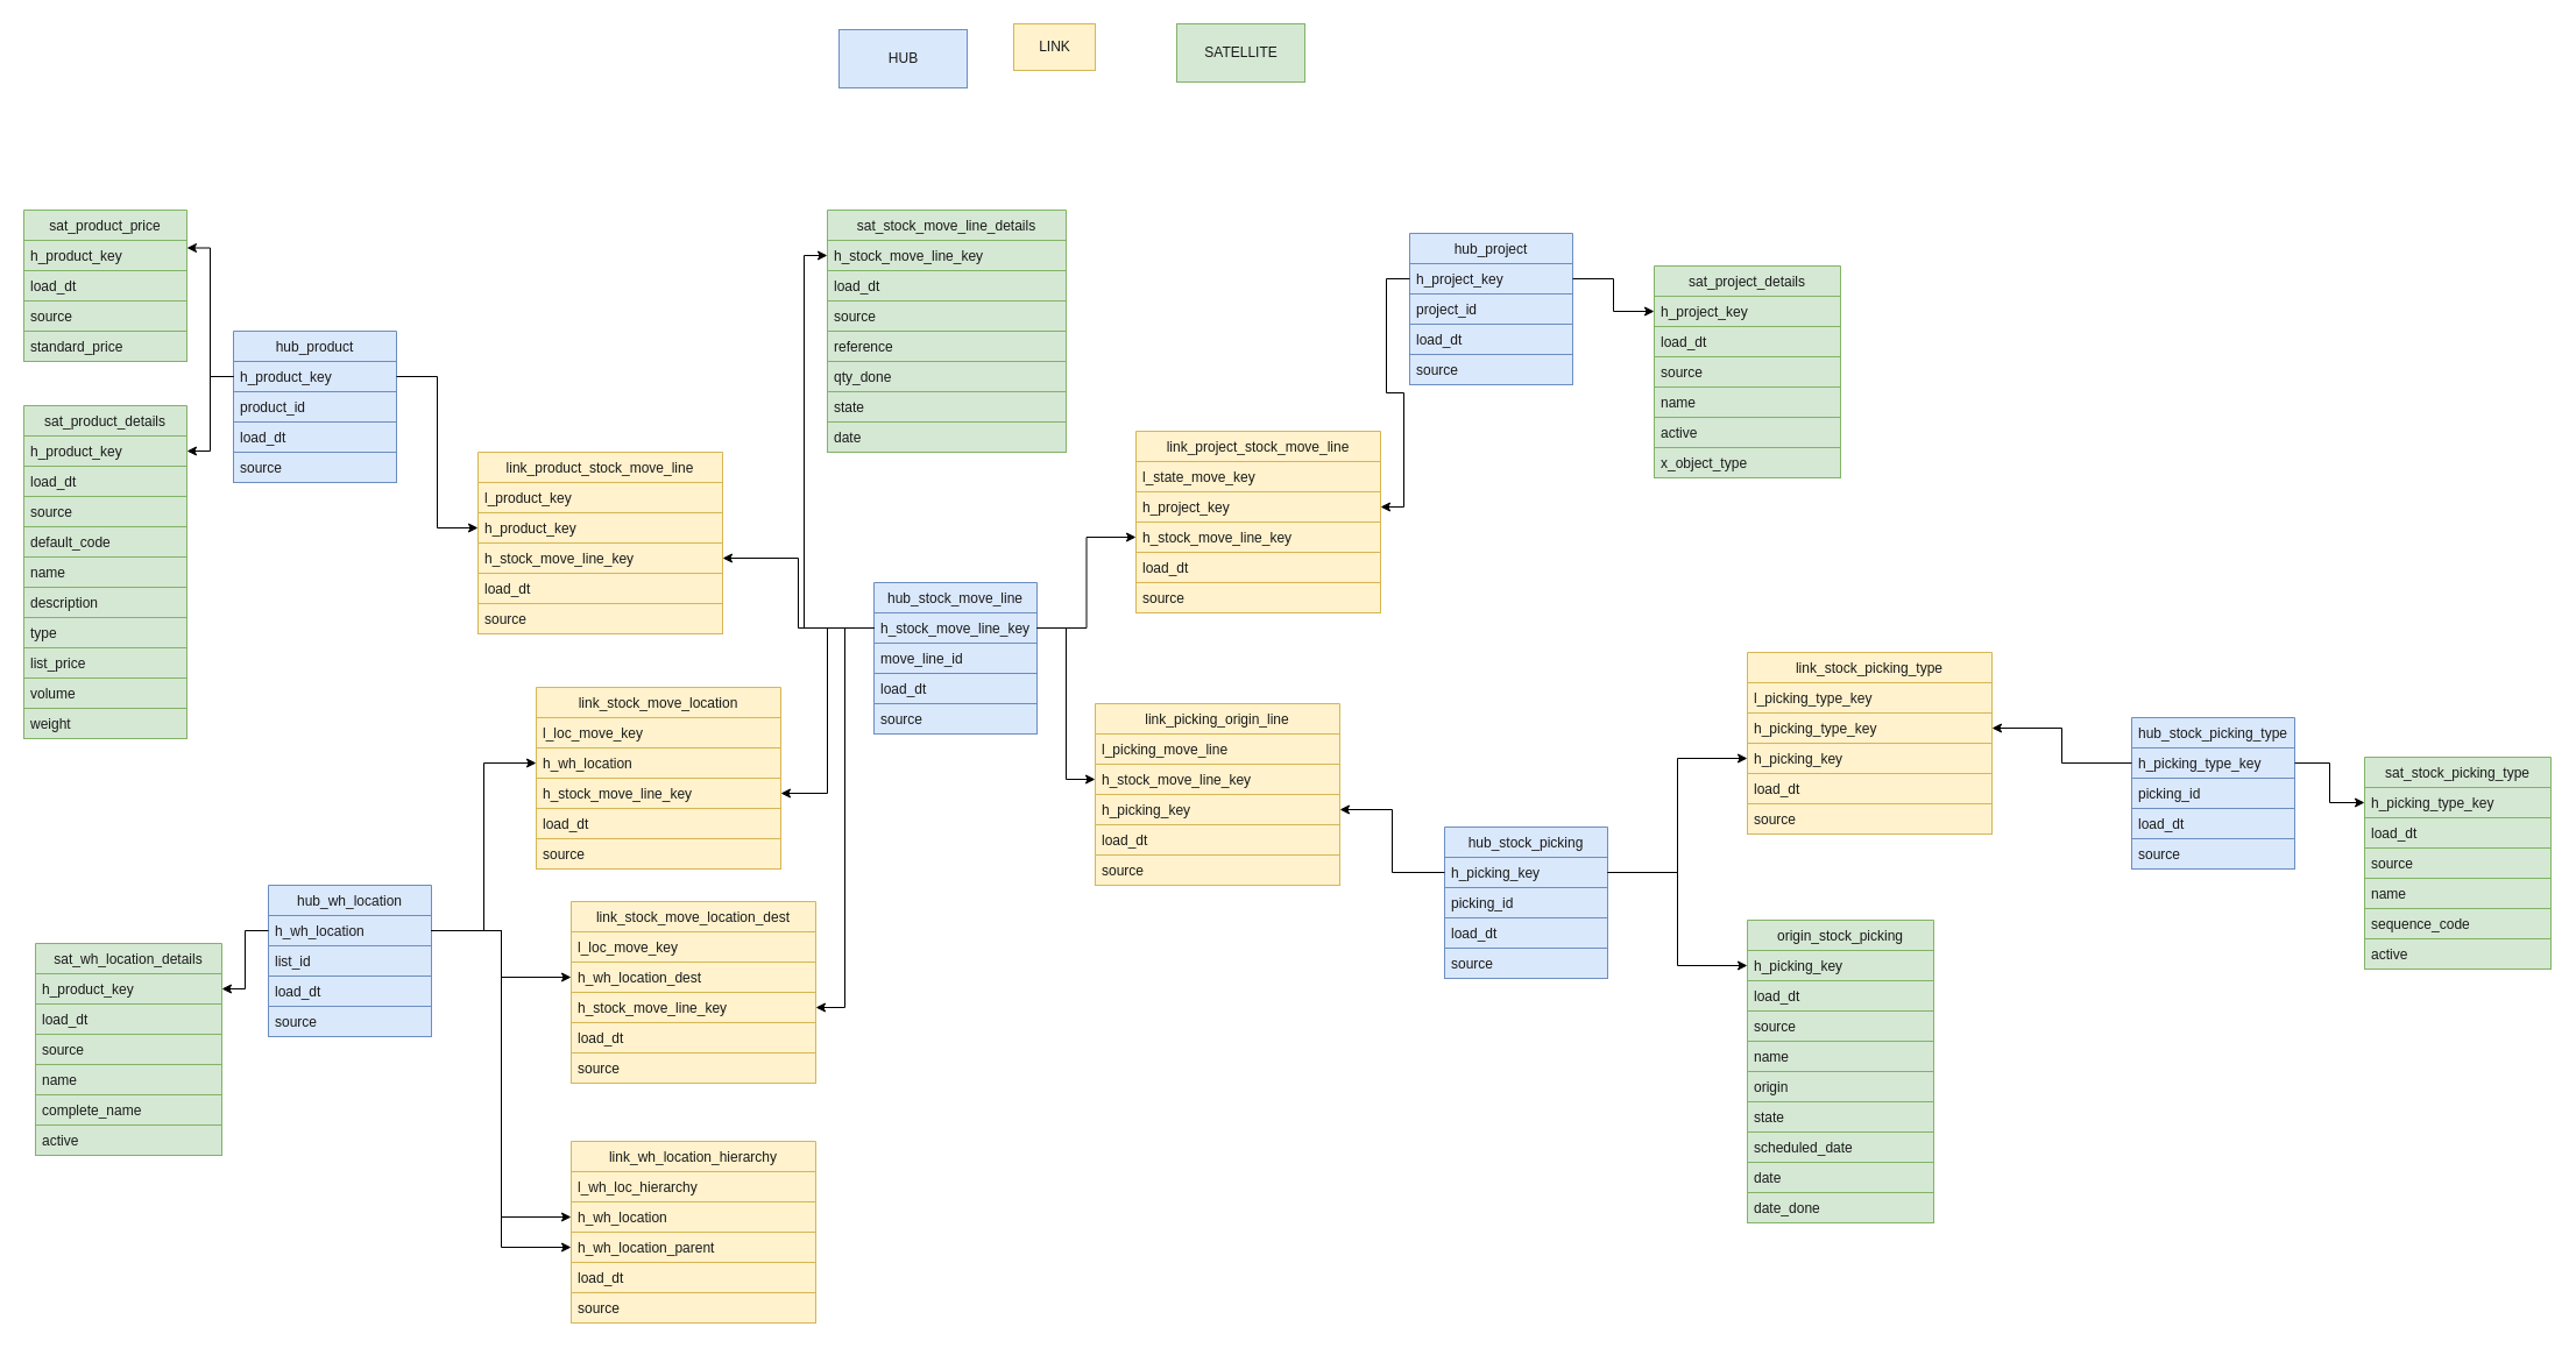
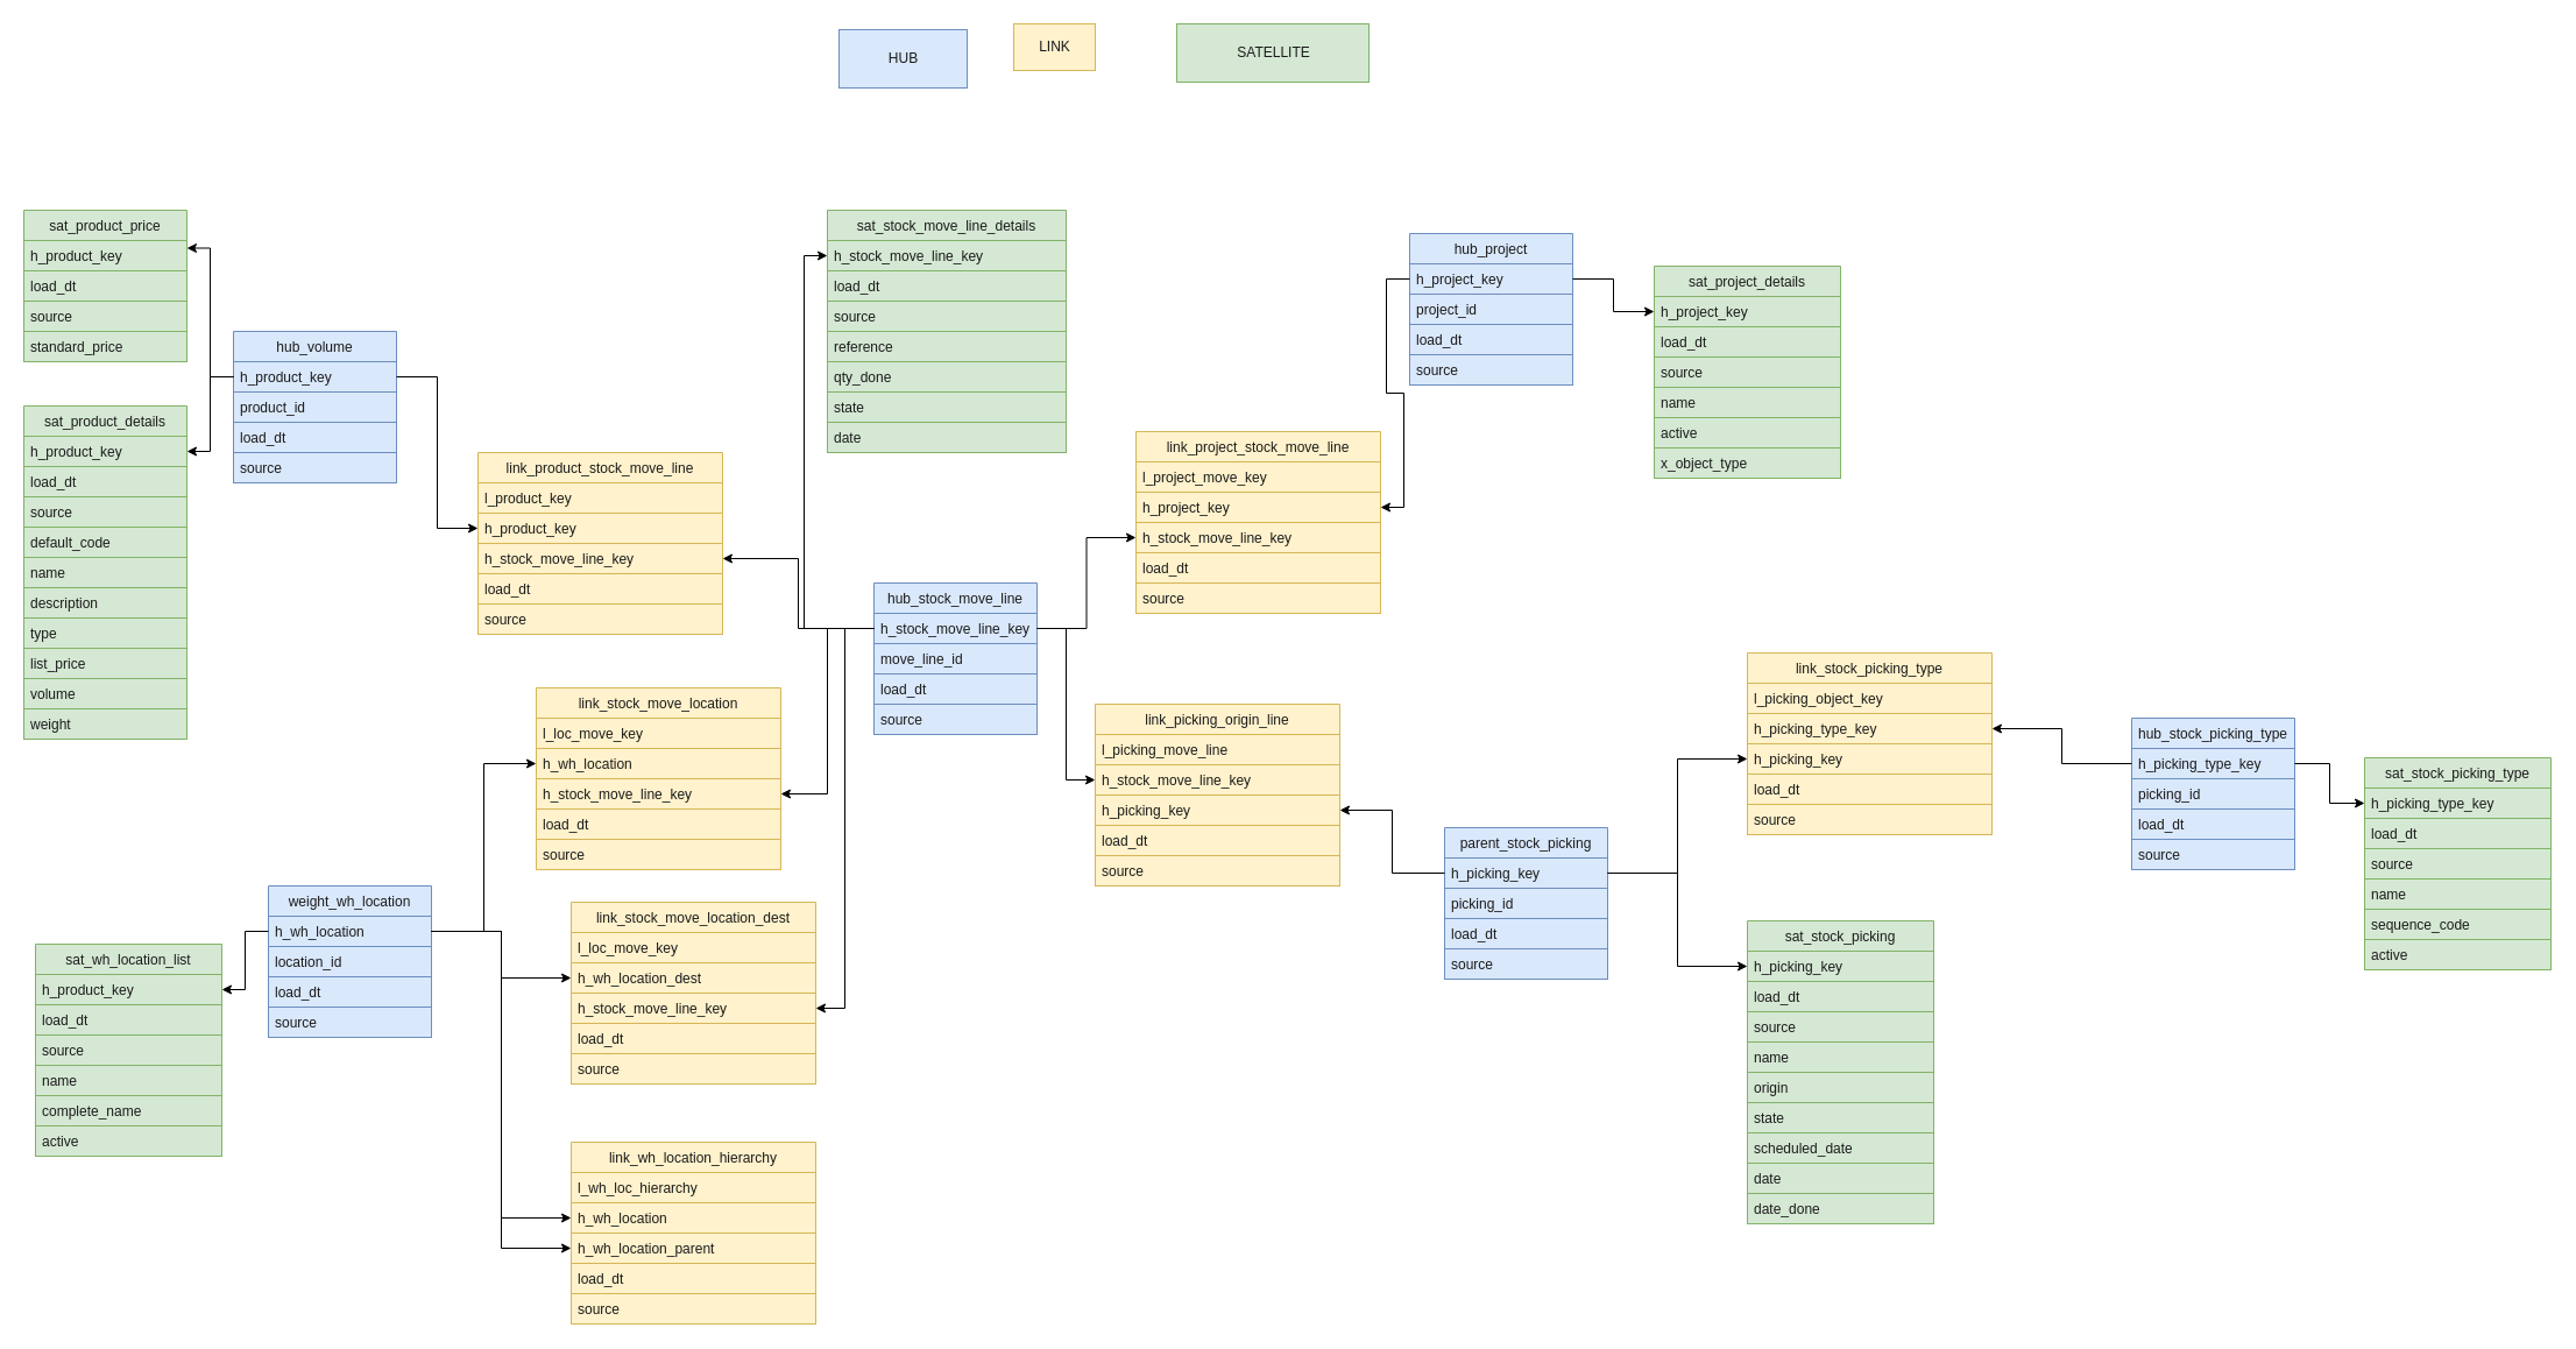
- <mxCell id="19" value="SATELLITE" style="html=1;fillColor=#d5e8d4;strokeColor=#82b366;fontColor=#1A1A1A;" parent="1" vertex="1"><mxGeometry x="1010" y="20" width="110" height="50" as="geometry" /></mxCell>
+ <mxCell id="19" value="SATELLITE" style="html=1;fillColor=#d5e8d4;strokeColor=#82b366;fontColor=#1A1A1A;" parent="1" vertex="1"><mxGeometry x="1010" y="20" width="165" height="50" as="geometry" /></mxCell>
- <mxCell id="2" value="hub_product" style="swimlane;fontStyle=0;childLayout=stackLayout;horizontal=1;startSize=26;fillColor=#dae8fc;horizontalStack=0;resizeParent=1;resizeParentMax=0;resizeLast=0;collapsible=1;marginBottom=0;strokeColor=#6c8ebf;fontColor=#1A1A1A;" parent="1" vertex="1"><mxGeometry x="200" y="284" width="140" height="130" as="geometry" /></mxCell>
+ <mxCell id="2" value="hub_volume" style="swimlane;fontStyle=0;childLayout=stackLayout;horizontal=1;startSize=26;fillColor=#dae8fc;horizontalStack=0;resizeParent=1;resizeParentMax=0;resizeLast=0;collapsible=1;marginBottom=0;strokeColor=#6c8ebf;fontColor=#1A1A1A;" parent="1" vertex="1"><mxGeometry x="200" y="284" width="140" height="130" as="geometry" /></mxCell>
- <mxCell id="76" value="l_state_move_key" style="text;strokeColor=#d6b656;fillColor=#fff2cc;align=left;verticalAlign=top;spacingLeft=4;spacingRight=4;overflow=hidden;rotatable=0;points=[[0,0.5],[1,0.5]];portConstraint=eastwest;fontColor=#1A1A1A;" parent="75" vertex="1"><mxGeometry y="26" width="210" height="26" as="geometry" /></mxCell>
+ <mxCell id="76" value="l_project_move_key" style="text;strokeColor=#d6b656;fillColor=#fff2cc;align=left;verticalAlign=top;spacingLeft=4;spacingRight=4;overflow=hidden;rotatable=0;points=[[0,0.5],[1,0.5]];portConstraint=eastwest;fontColor=#1A1A1A;" parent="75" vertex="1"><mxGeometry y="26" width="210" height="26" as="geometry" /></mxCell>
- <mxCell id="133" value="l_picking_type_key" style="text;strokeColor=#d6b656;fillColor=#fff2cc;align=left;verticalAlign=top;spacingLeft=4;spacingRight=4;overflow=hidden;rotatable=0;points=[[0,0.5],[1,0.5]];portConstraint=eastwest;fontColor=#1A1A1A;" parent="132" vertex="1"><mxGeometry y="26" width="210" height="26" as="geometry" /></mxCell>
+ <mxCell id="133" value="l_picking_object_key" style="text;strokeColor=#d6b656;fillColor=#fff2cc;align=left;verticalAlign=top;spacingLeft=4;spacingRight=4;overflow=hidden;rotatable=0;points=[[0,0.5],[1,0.5]];portConstraint=eastwest;fontColor=#1A1A1A;" parent="132" vertex="1"><mxGeometry y="26" width="210" height="26" as="geometry" /></mxCell>
- <mxCell id="91" value="hub_stock_picking" style="swimlane;fontStyle=0;childLayout=stackLayout;horizontal=1;startSize=26;fillColor=#dae8fc;horizontalStack=0;resizeParent=1;resizeParentMax=0;resizeLast=0;collapsible=1;marginBottom=0;strokeColor=#6c8ebf;fontColor=#1A1A1A;" parent="1" vertex="1"><mxGeometry x="1240" y="710" width="140" height="130" as="geometry" /></mxCell>
+ <mxCell id="91" value="parent_stock_picking" style="swimlane;fontStyle=0;childLayout=stackLayout;horizontal=1;startSize=26;fillColor=#dae8fc;horizontalStack=0;resizeParent=1;resizeParentMax=0;resizeLast=0;collapsible=1;marginBottom=0;strokeColor=#6c8ebf;fontColor=#1A1A1A;" parent="1" vertex="1"><mxGeometry x="1240" y="710" width="140" height="130" as="geometry" /></mxCell>
- <mxCell id="7" value="hub_wh_location" style="swimlane;fontStyle=0;childLayout=stackLayout;horizontal=1;startSize=26;fillColor=#dae8fc;horizontalStack=0;resizeParent=1;resizeParentMax=0;resizeLast=0;collapsible=1;marginBottom=0;strokeColor=#6c8ebf;fontColor=#1A1A1A;" parent="1" vertex="1"><mxGeometry x="230" y="760" width="140" height="130" as="geometry" /></mxCell>
+ <mxCell id="7" value="weight_wh_location" style="swimlane;fontStyle=0;childLayout=stackLayout;horizontal=1;startSize=26;fillColor=#dae8fc;horizontalStack=0;resizeParent=1;resizeParentMax=0;resizeLast=0;collapsible=1;marginBottom=0;strokeColor=#6c8ebf;fontColor=#1A1A1A;" parent="1" vertex="1"><mxGeometry x="230" y="760" width="140" height="130" as="geometry" /></mxCell>
- <mxCell id="104" value="origin_stock_picking" style="swimlane;fontStyle=0;childLayout=stackLayout;horizontal=1;startSize=26;fillColor=#d5e8d4;horizontalStack=0;resizeParent=1;resizeParentMax=0;resizeLast=0;collapsible=1;marginBottom=0;strokeColor=#82b366;fontColor=#1A1A1A;" parent="1" vertex="1"><mxGeometry x="1500" y="790" width="160" height="260" as="geometry" /></mxCell>
+ <mxCell id="104" value="sat_stock_picking" style="swimlane;fontStyle=0;childLayout=stackLayout;horizontal=1;startSize=26;fillColor=#d5e8d4;horizontalStack=0;resizeParent=1;resizeParentMax=0;resizeLast=0;collapsible=1;marginBottom=0;strokeColor=#82b366;fontColor=#1A1A1A;" parent="1" vertex="1"><mxGeometry x="1500" y="790" width="160" height="260" as="geometry" /></mxCell>
- <mxCell id="54" value="sat_wh_location_details" style="swimlane;fontStyle=0;childLayout=stackLayout;horizontal=1;startSize=26;fillColor=#d5e8d4;horizontalStack=0;resizeParent=1;resizeParentMax=0;resizeLast=0;collapsible=1;marginBottom=0;strokeColor=#82b366;fontColor=#1A1A1A;" parent="1" vertex="1"><mxGeometry x="30" y="810" width="160" height="182" as="geometry" /></mxCell>
+ <mxCell id="54" value="sat_wh_location_list" style="swimlane;fontStyle=0;childLayout=stackLayout;horizontal=1;startSize=26;fillColor=#d5e8d4;horizontalStack=0;resizeParent=1;resizeParentMax=0;resizeLast=0;collapsible=1;marginBottom=0;strokeColor=#82b366;fontColor=#1A1A1A;" parent="1" vertex="1"><mxGeometry x="30" y="810" width="160" height="182" as="geometry" /></mxCell>
- <mxCell id="9" value="list_id" style="text;strokeColor=#6c8ebf;fillColor=#dae8fc;align=left;verticalAlign=top;spacingLeft=4;spacingRight=4;overflow=hidden;rotatable=0;points=[[0,0.5],[1,0.5]];portConstraint=eastwest;fontColor=#1A1A1A;" parent="7" vertex="1"><mxGeometry y="52" width="140" height="26" as="geometry" /></mxCell>
+ <mxCell id="9" value="location_id" style="text;strokeColor=#6c8ebf;fillColor=#dae8fc;align=left;verticalAlign=top;spacingLeft=4;spacingRight=4;overflow=hidden;rotatable=0;points=[[0,0.5],[1,0.5]];portConstraint=eastwest;fontColor=#1A1A1A;" parent="7" vertex="1"><mxGeometry y="52" width="140" height="26" as="geometry" /></mxCell>
